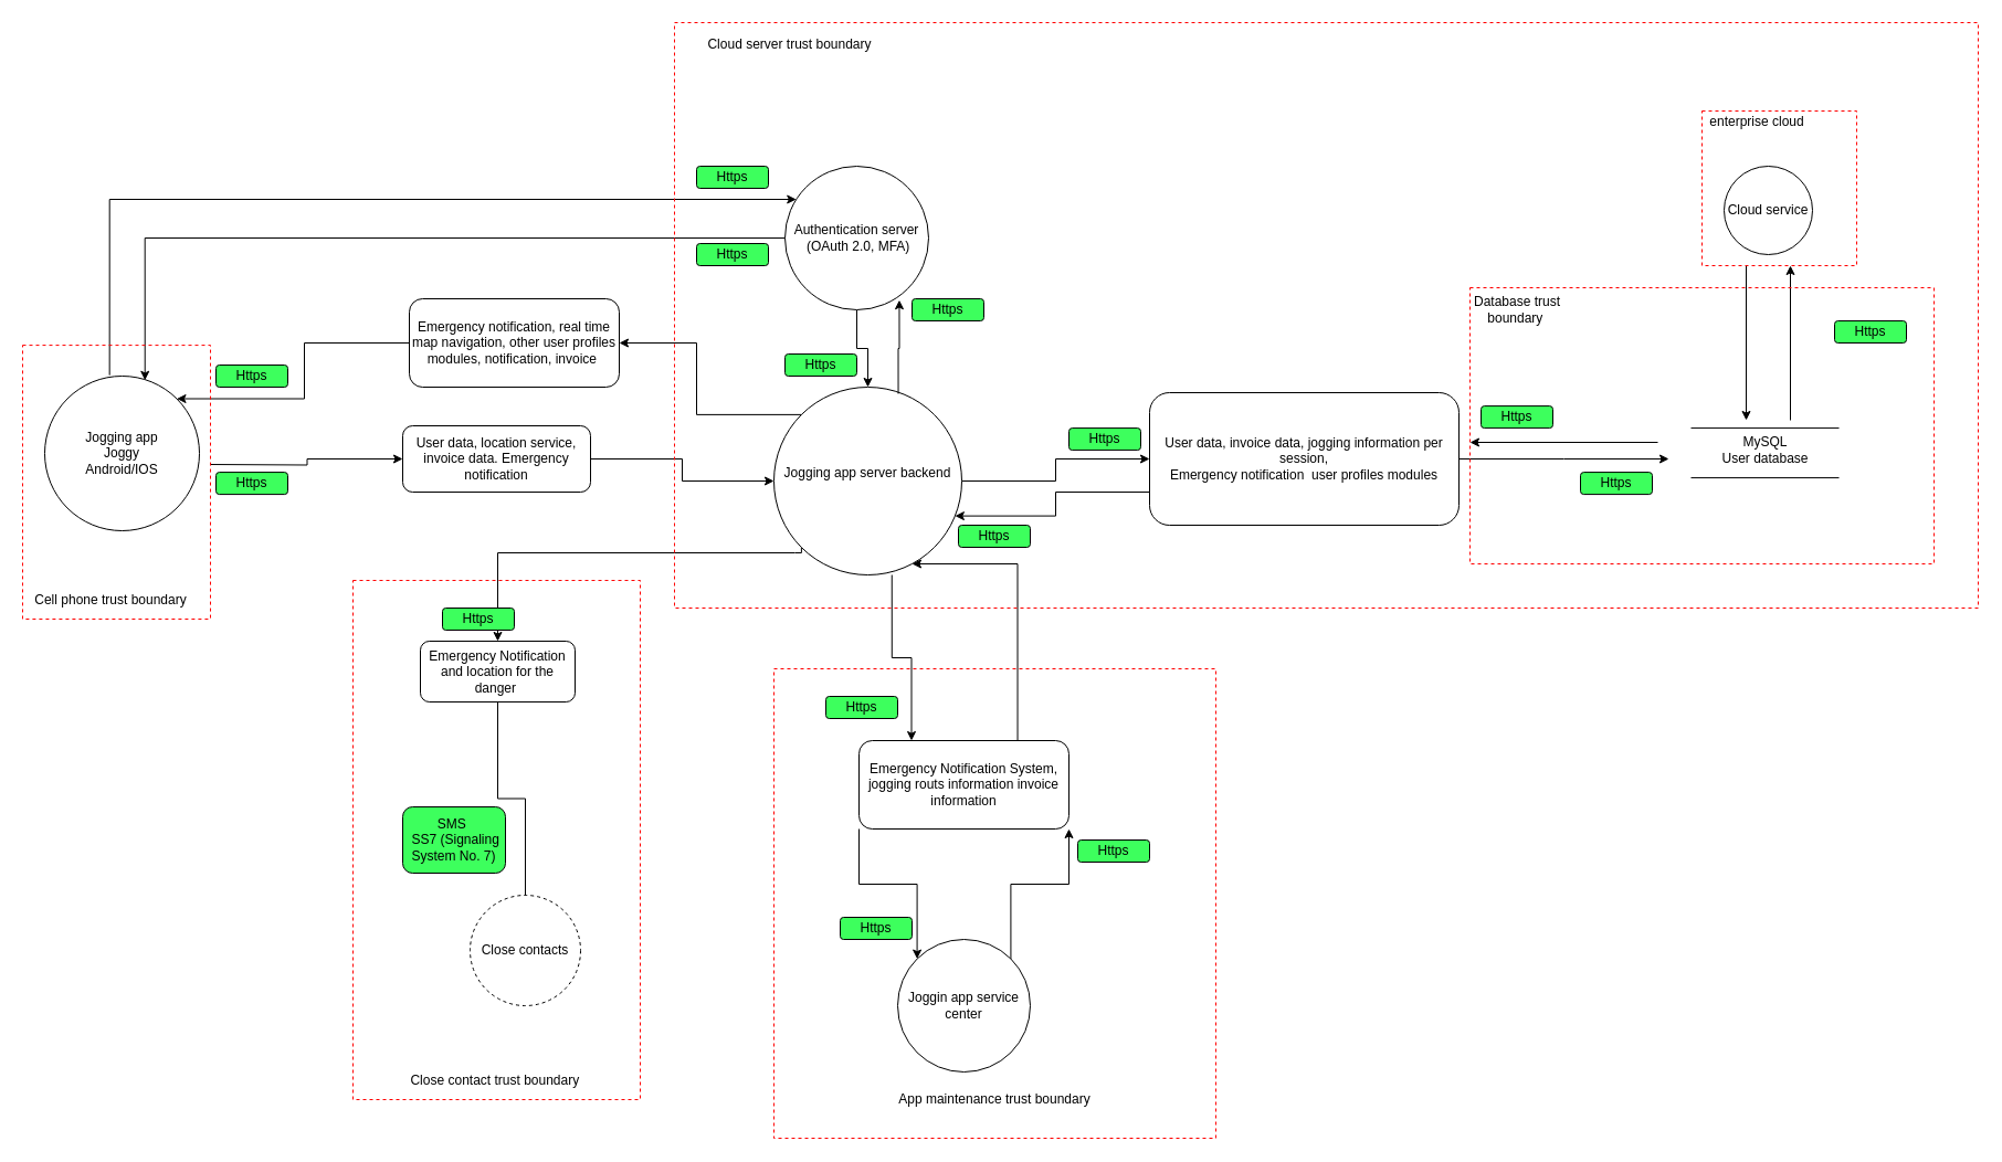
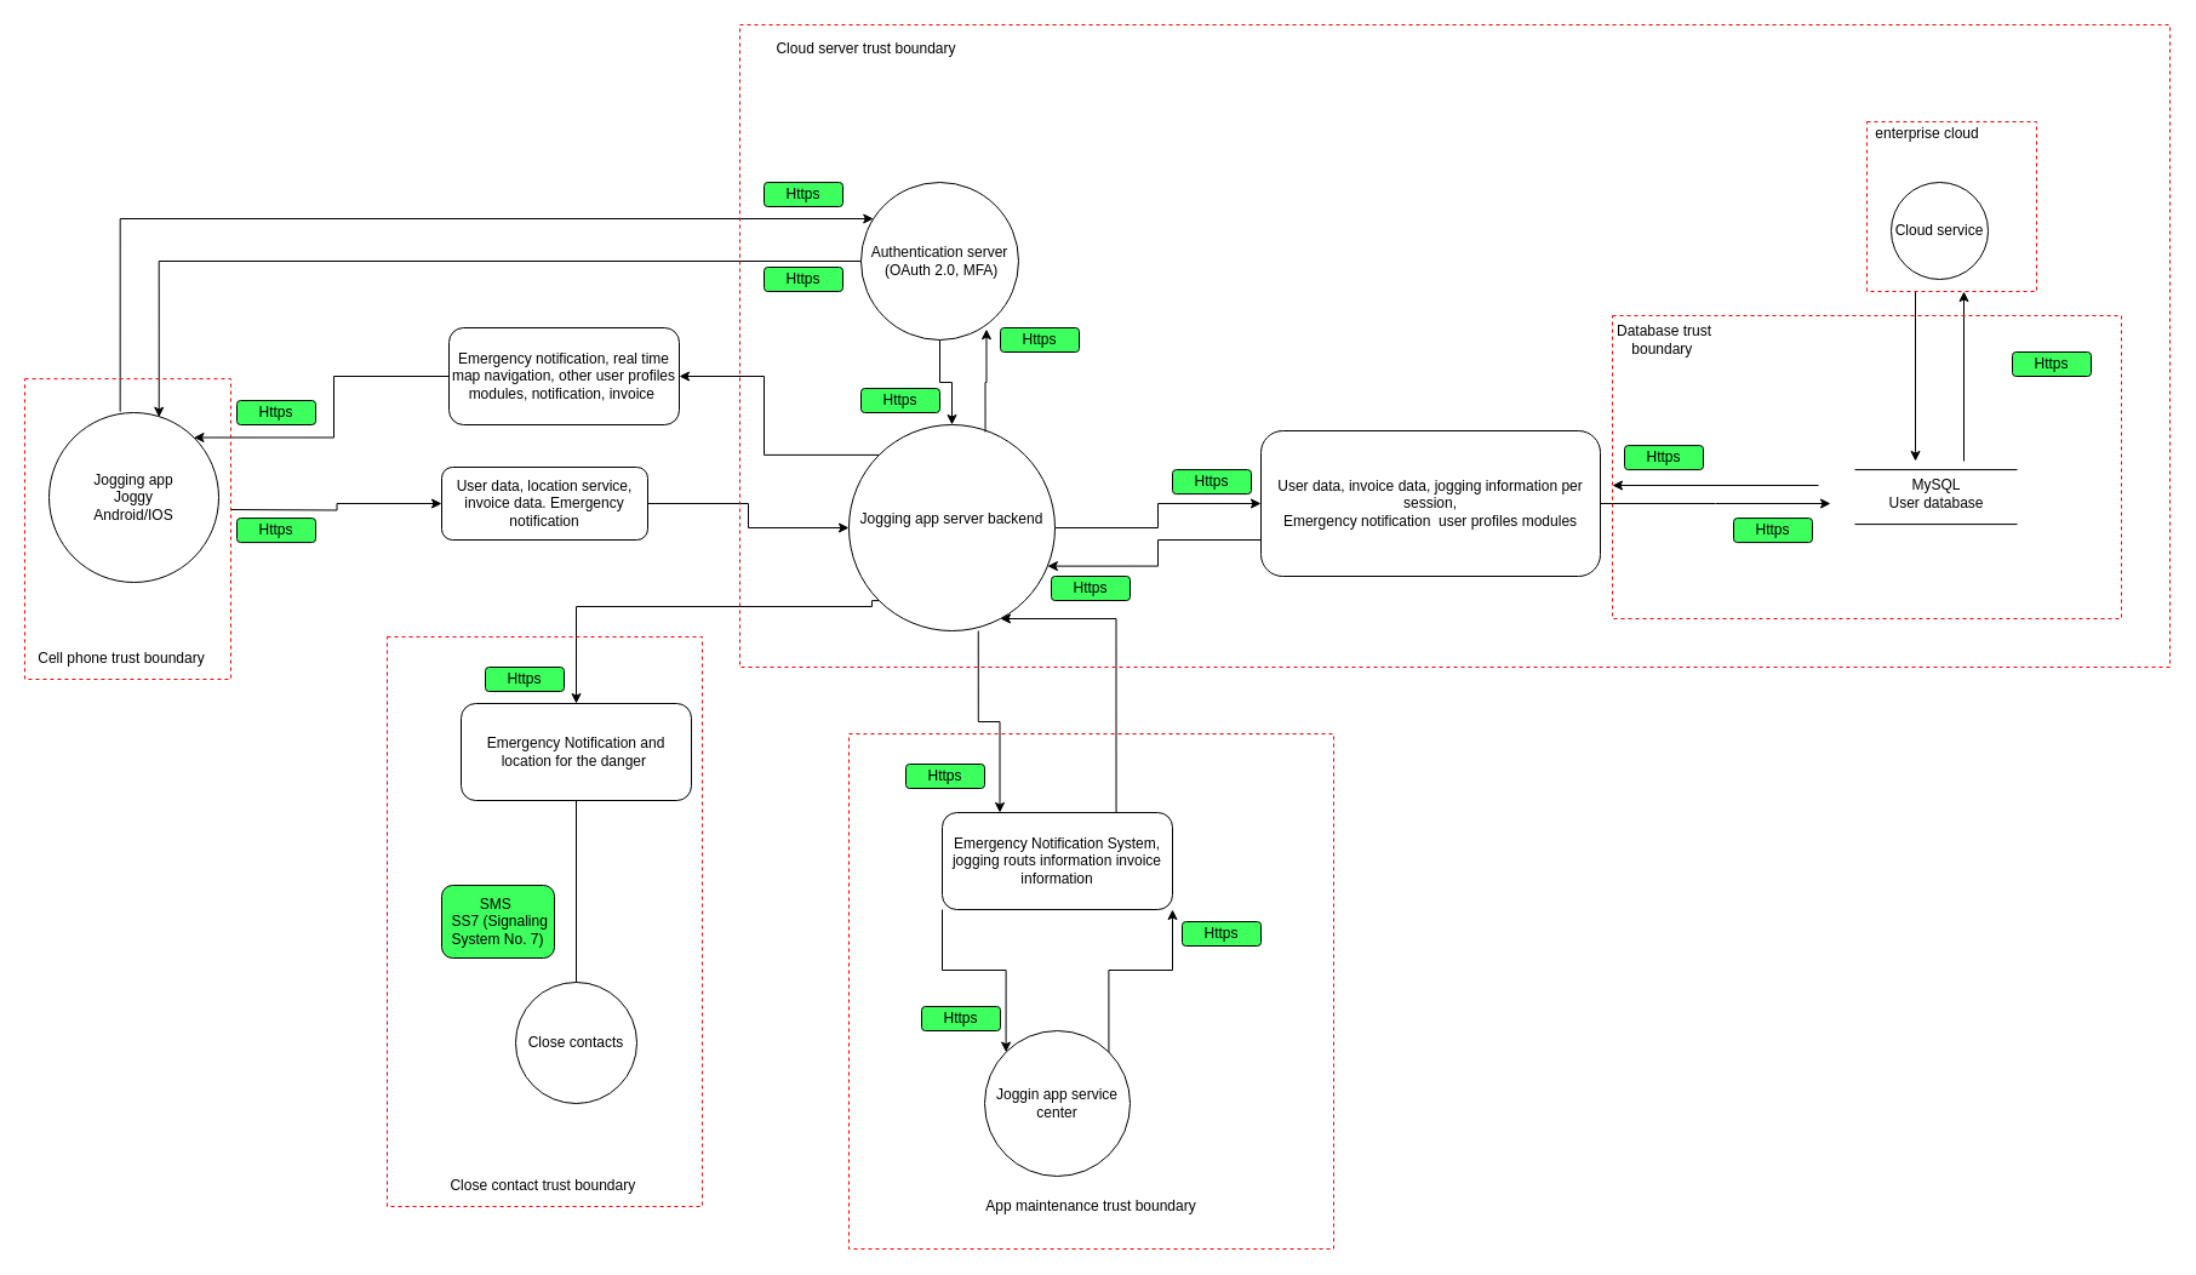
- <mxCell id="34" value="Emergency Notification and location for the danger&amp;nbsp;" style="rounded=1;whiteSpace=wrap;html=1;" parent="1" vertex="1"><mxGeometry x="380" y="580" width="140" height="55" as="geometry" /></mxCell>
+ <mxCell id="34" value="Emergency Notification and location for the danger&amp;nbsp;" style="rounded=1;whiteSpace=wrap;html=1;" parent="1" vertex="1"><mxGeometry x="380" y="580" width="190" height="80" as="geometry" /></mxCell>
- <mxCell id="32" value="Close contacts" style="ellipse;whiteSpace=wrap;html=1;aspect=fixed;dashed=1;" parent="1" vertex="1"><mxGeometry x="425" y="810" width="100" height="100" as="geometry" /></mxCell>
+ <mxCell id="32" value="Close contacts" style="ellipse;whiteSpace=wrap;html=1;aspect=fixed;" parent="1" vertex="1"><mxGeometry x="425" y="810" width="100" height="100" as="geometry" /></mxCell>
